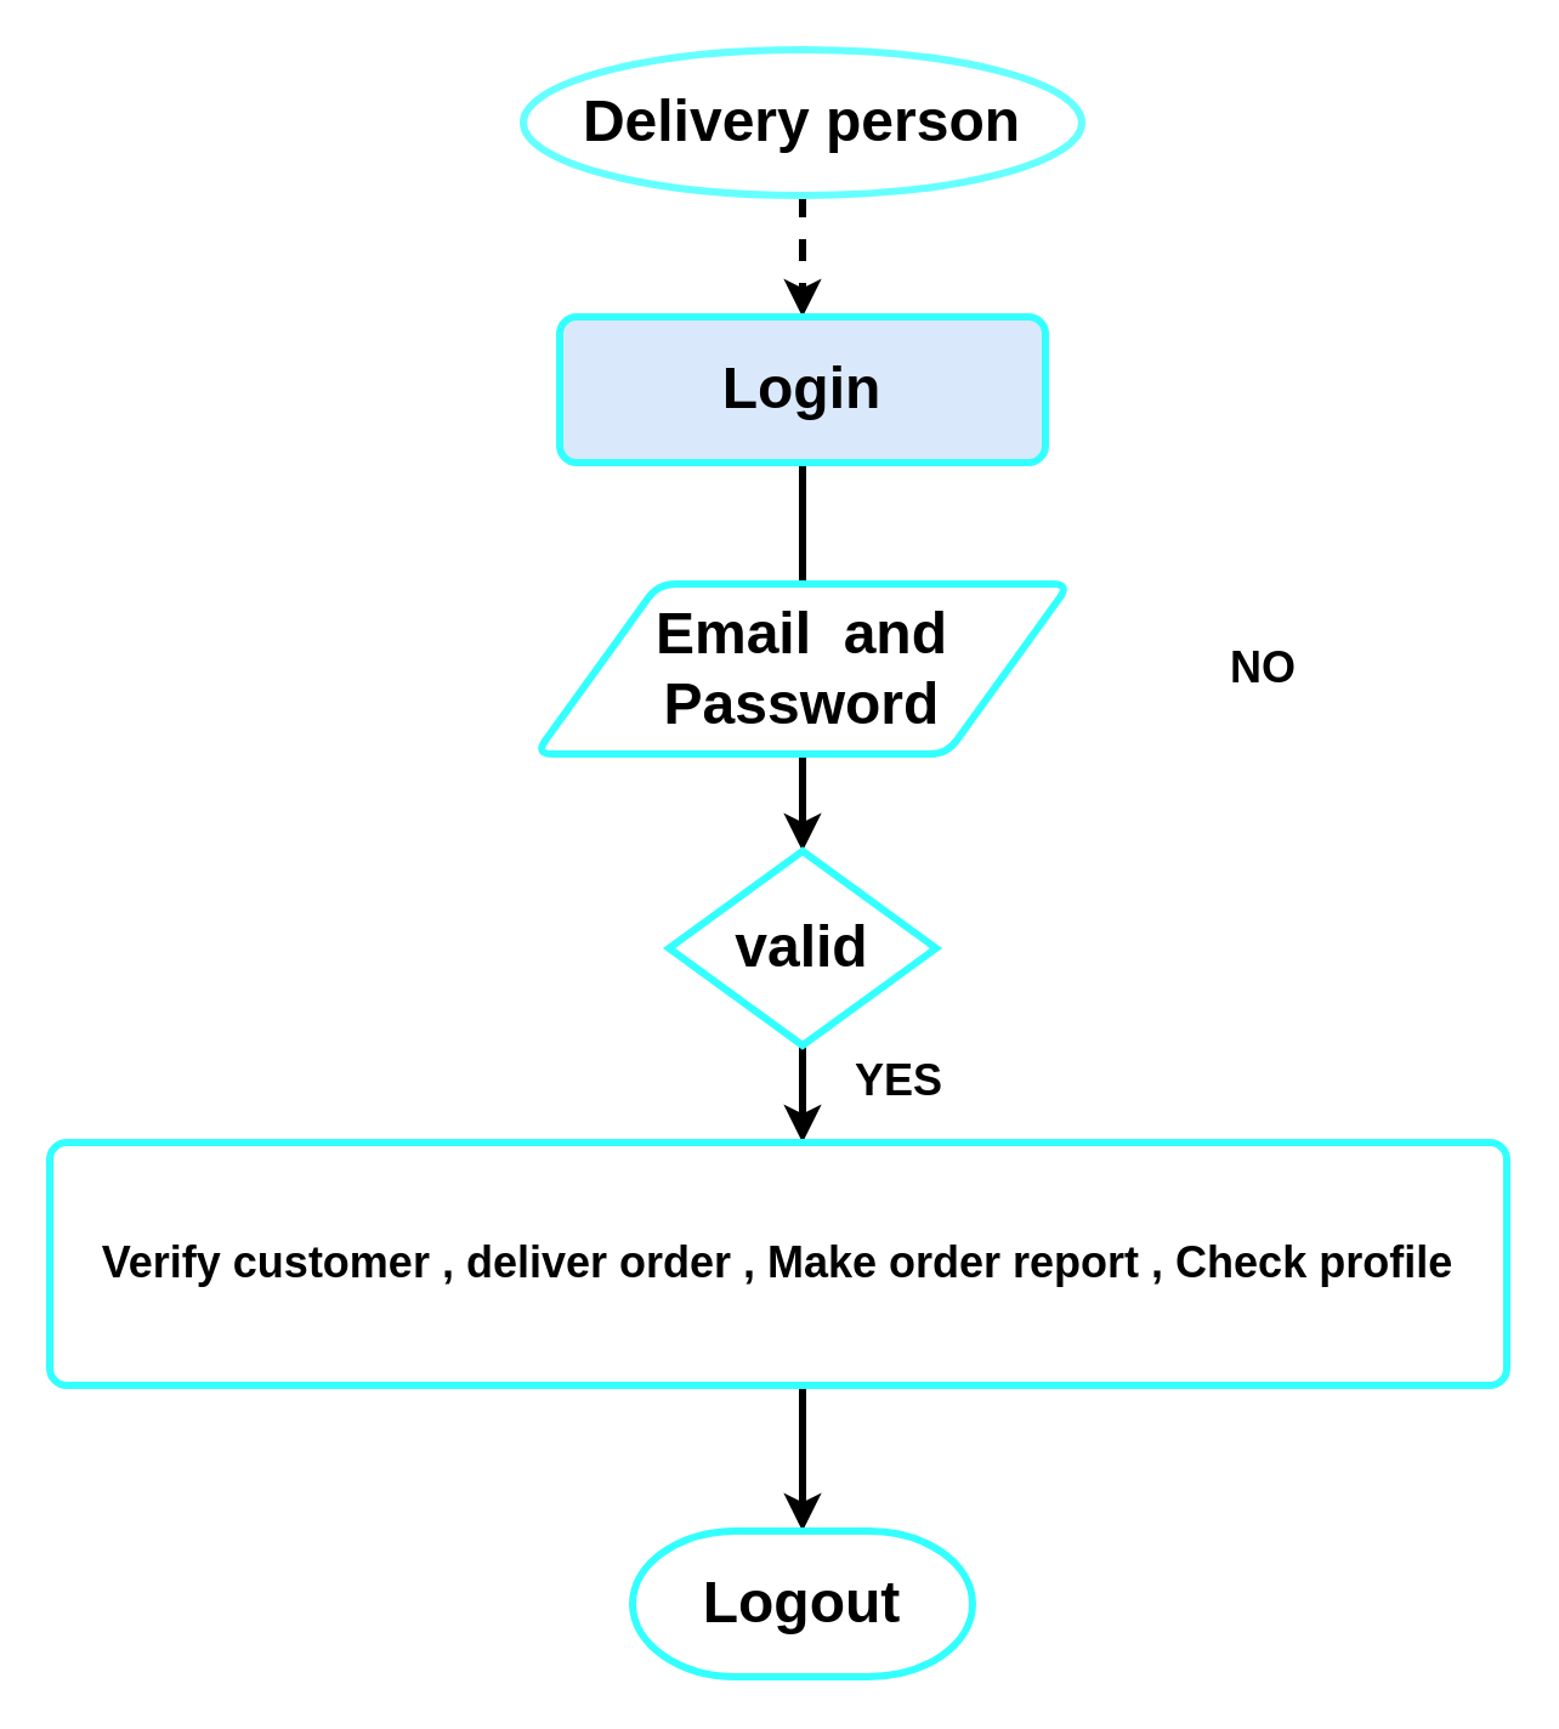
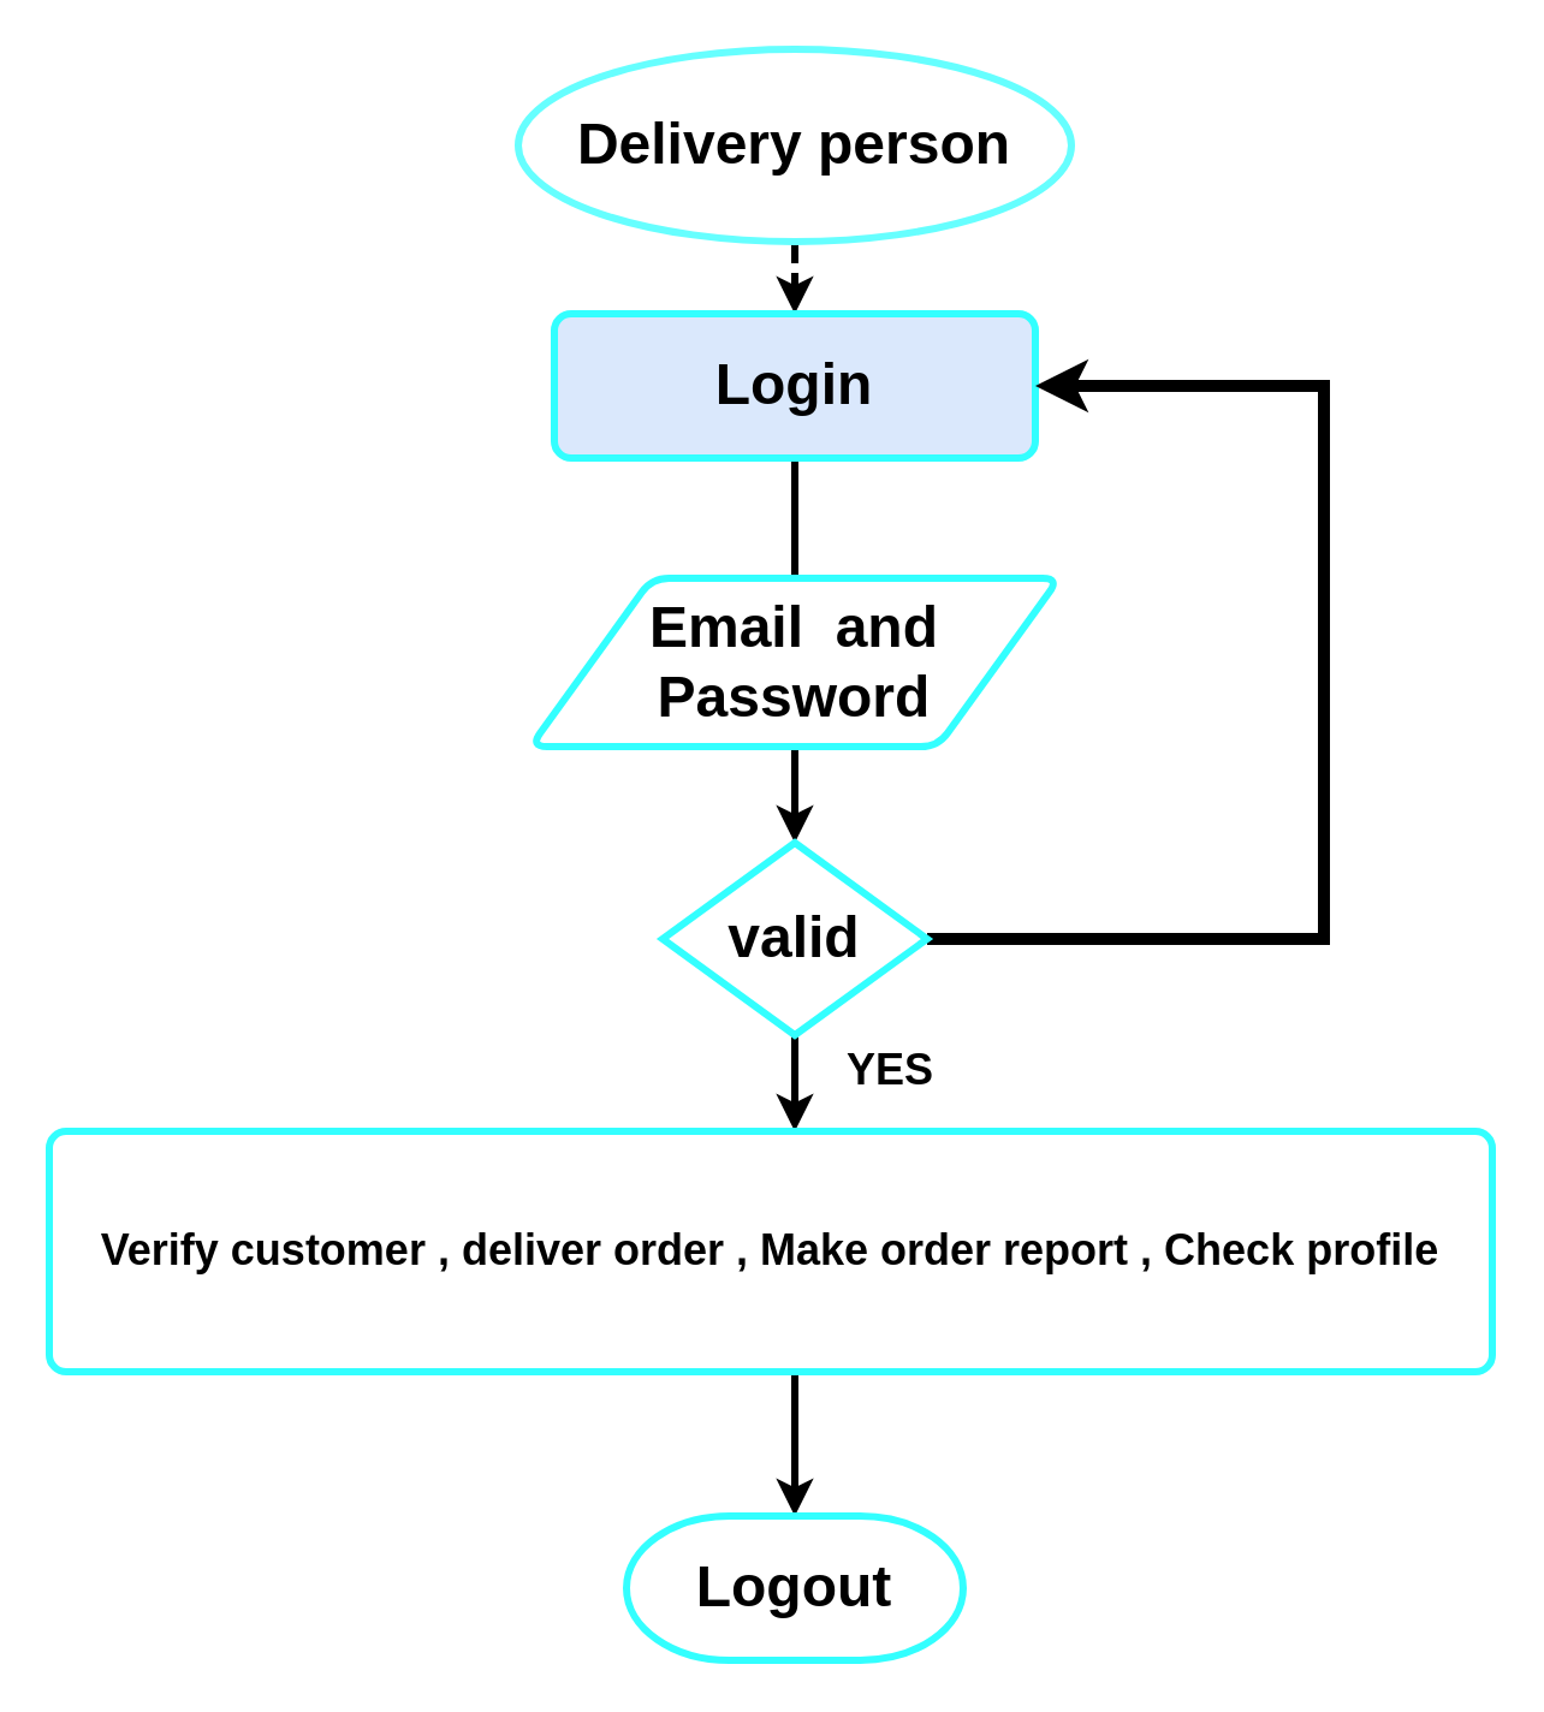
- <mxCell id="3" value="&lt;h1&gt;&lt;font style=&quot;font-size: 24px;&quot;&gt;Delivery person&lt;/font&gt;&lt;/h1&gt;" style="strokeWidth=3;html=1;shape=mxgraph.flowchart.start_1;whiteSpace=wrap;strokeColor=#66FFFF;" parent="1" vertex="1"><mxGeometry x="215" y="20" width="230" height="60" as="geometry" /></mxCell>
+ <mxCell id="3" value="&lt;h1&gt;&lt;font style=&quot;font-size: 24px;&quot;&gt;Delivery person&lt;/font&gt;&lt;/h1&gt;" style="strokeWidth=3;html=1;shape=mxgraph.flowchart.start_1;whiteSpace=wrap;strokeColor=#66FFFF;" parent="1" vertex="1"><mxGeometry x="215" y="20" width="230" height="80" as="geometry" /></mxCell>
- <mxCell id="15" value="&lt;h2&gt;NO&lt;/h2&gt;" style="text;html=1;strokeColor=none;fillColor=none;align=center;verticalAlign=middle;whiteSpace=wrap;rounded=0;" parent="1" vertex="1"><mxGeometry x="490" y="260" width="60" height="30" as="geometry" /></mxCell>
+ <mxCell id="8" style="edgeStyle=orthogonalEdgeStyle;rounded=0;orthogonalLoop=1;jettySize=auto;html=1;entryX=1;entryY=0.5;entryDx=0;entryDy=0;strokeWidth=5;" parent="1" source="10" target="5" edge="1"><mxGeometry relative="1" as="geometry"><Array as="points"><mxPoint x="550" y="390" /><mxPoint x="550" y="160" /></Array></mxGeometry></mxCell>
